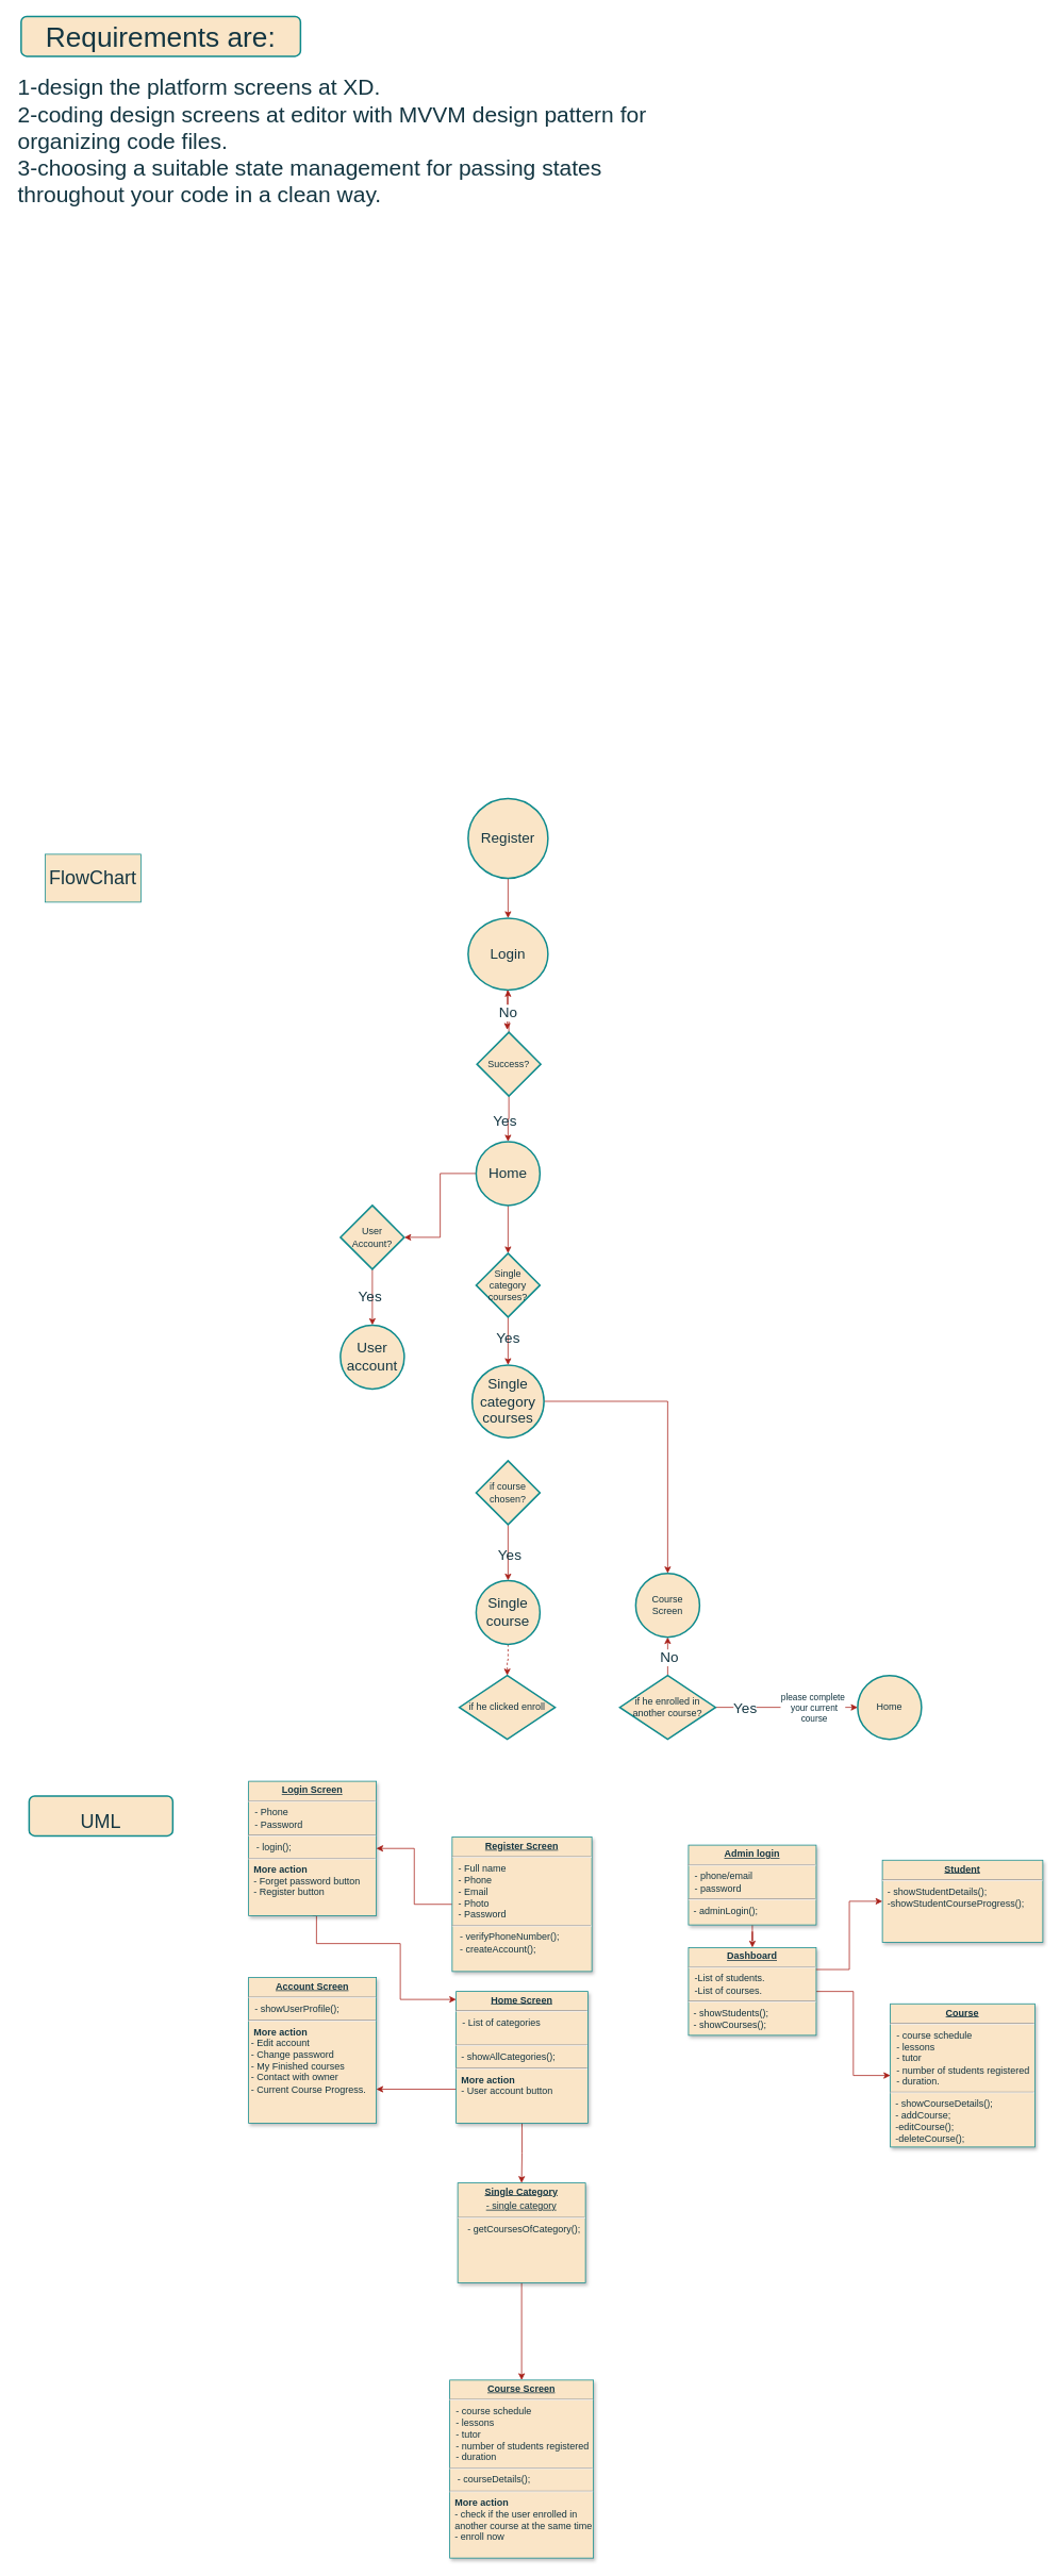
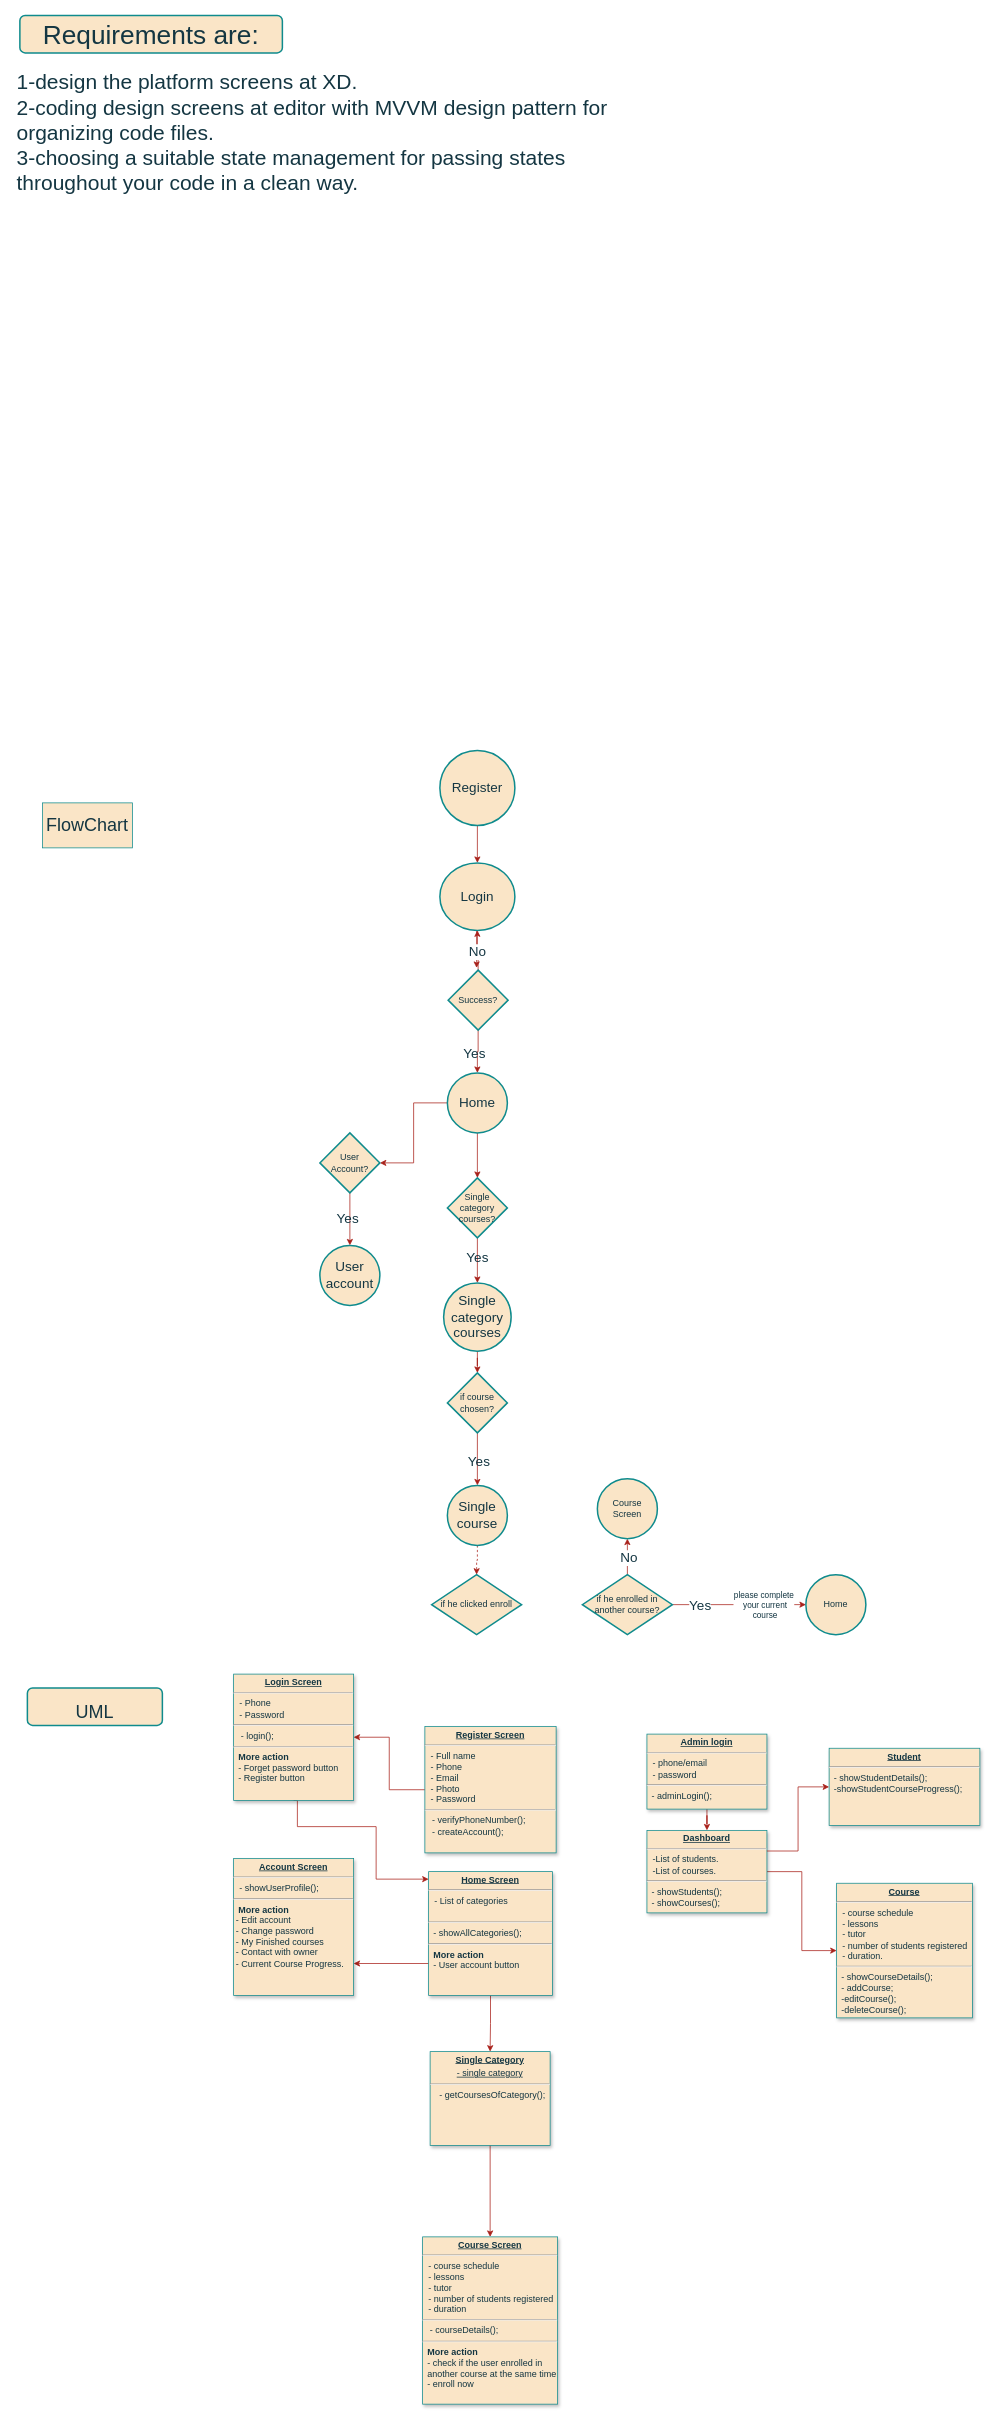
- <mxCell id="39" value="" style="edgeStyle=orthogonalEdgeStyle;rounded=0;orthogonalLoop=1;jettySize=auto;html=1;labelBackgroundColor=none;strokeColor=#A8201A;fontColor=default;" parent="1" source="40" target="54" edge="1"><mxGeometry relative="1" as="geometry" /></mxCell>
+ <mxCell id="39" value="" style="edgeStyle=orthogonalEdgeStyle;rounded=0;orthogonalLoop=1;jettySize=auto;html=1;labelBackgroundColor=none;strokeColor=#A8201A;fontColor=default;" parent="1" source="40" target="43" edge="1"><mxGeometry relative="1" as="geometry" /></mxCell>
